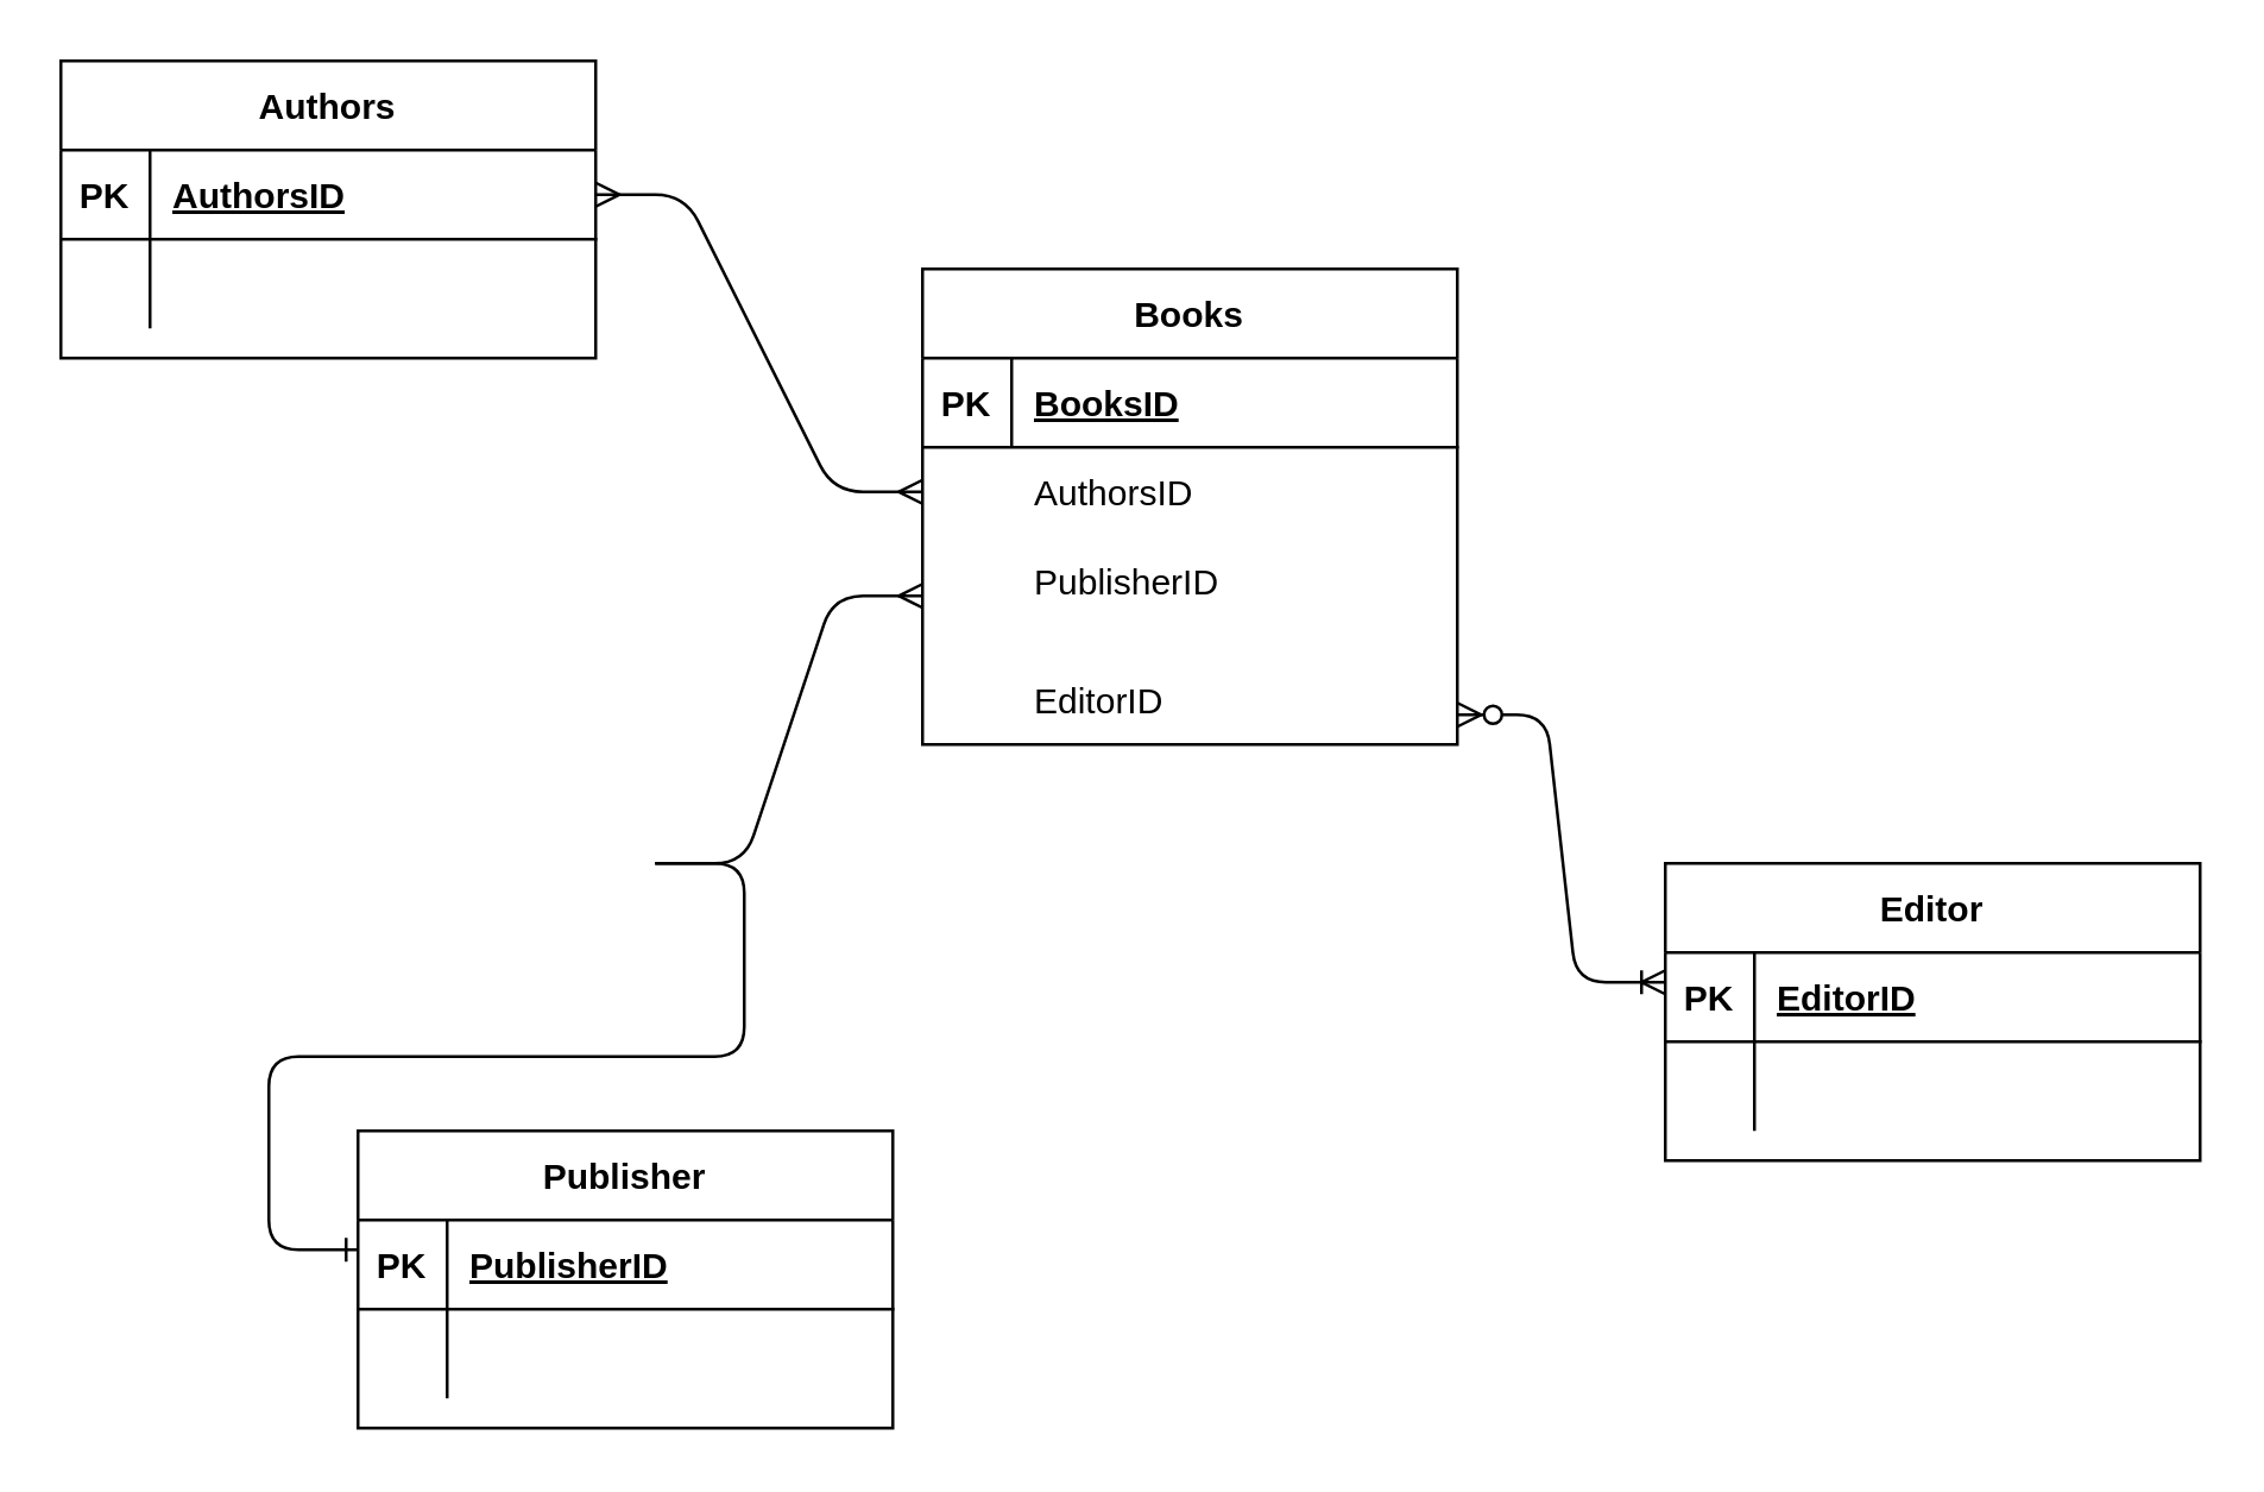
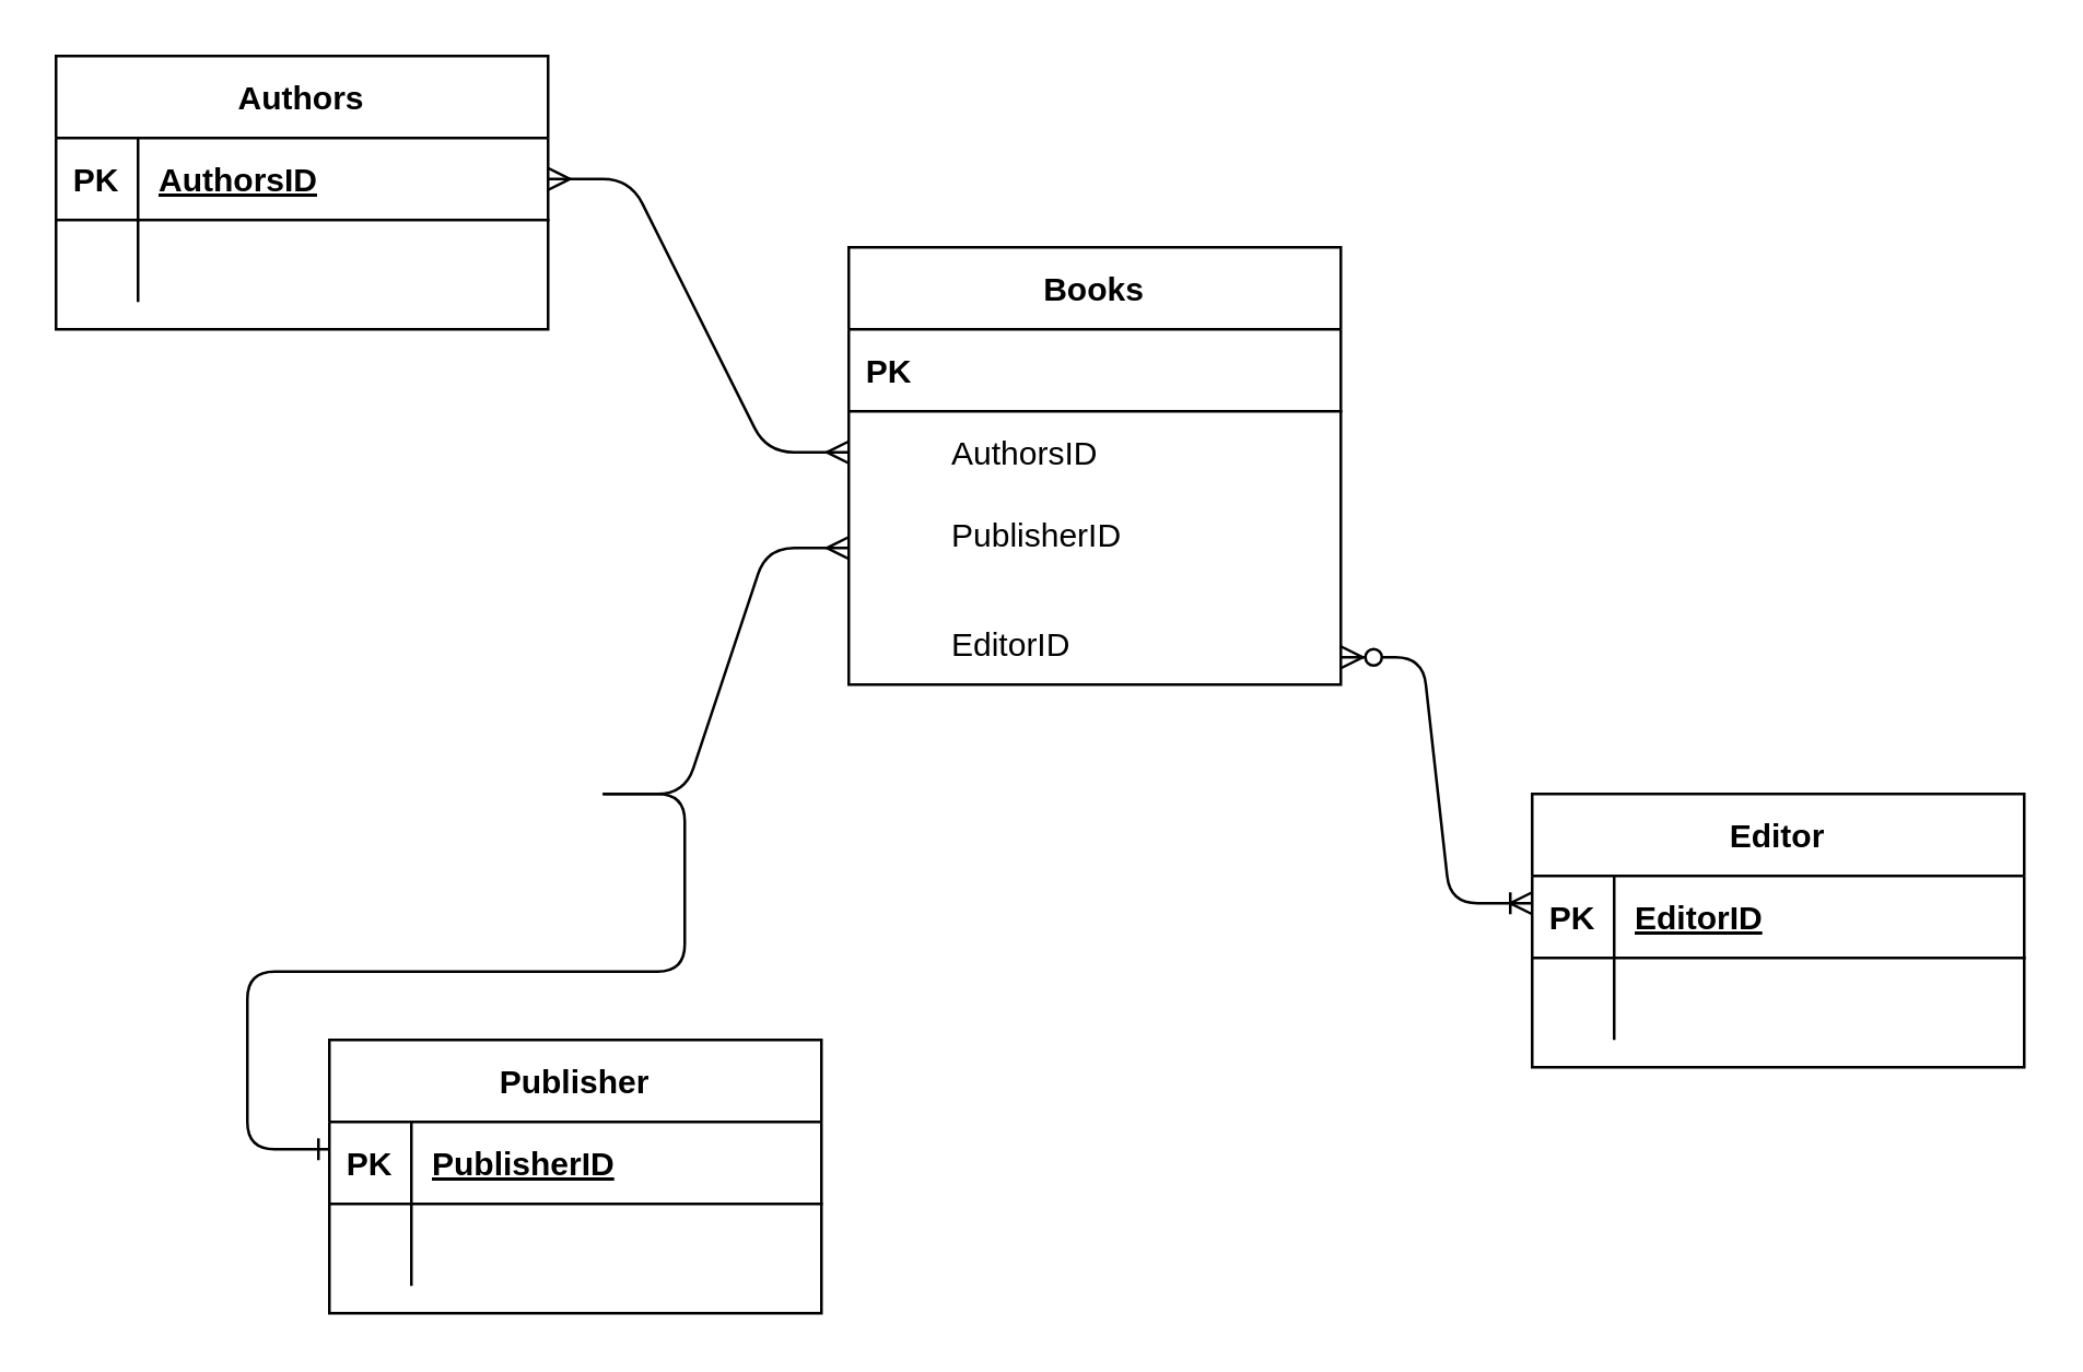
- <mxCell id="16" value="BooksID" style="shape=partialRectangle;connectable=0;fillColor=none;top=0;left=0;bottom=0;right=0;align=left;spacingLeft=6;fontStyle=5;overflow=hidden;" parent="14" vertex="1"><mxGeometry x="30" width="150" height="30" as="geometry" /></mxCell>
